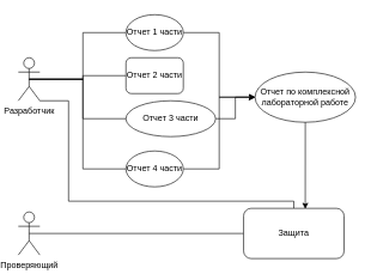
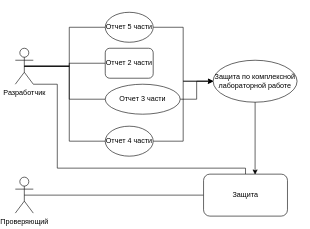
- <mxCell id="11" value="Отчет 1 части" style="ellipse;whiteSpace=wrap;html=1;" vertex="1" parent="1"><mxGeometry x="170" y="20" width="80" height="50" as="geometry" /></mxCell>
+ <mxCell id="11" value="Отчет 5 части" style="ellipse;whiteSpace=wrap;html=1;" vertex="1" parent="1"><mxGeometry x="170" y="20" width="80" height="50" as="geometry" /></mxCell>
- <mxCell id="17" value="Отчет по комплексной лабораторной работе" style="ellipse;whiteSpace=wrap;html=1;" vertex="1" parent="1"><mxGeometry x="350" y="100" width="140" height="70" as="geometry" /></mxCell>
+ <mxCell id="17" value="Защита по комплексной лабораторной работе" style="ellipse;whiteSpace=wrap;html=1;" vertex="1" parent="1"><mxGeometry x="350" y="100" width="140" height="70" as="geometry" /></mxCell>
